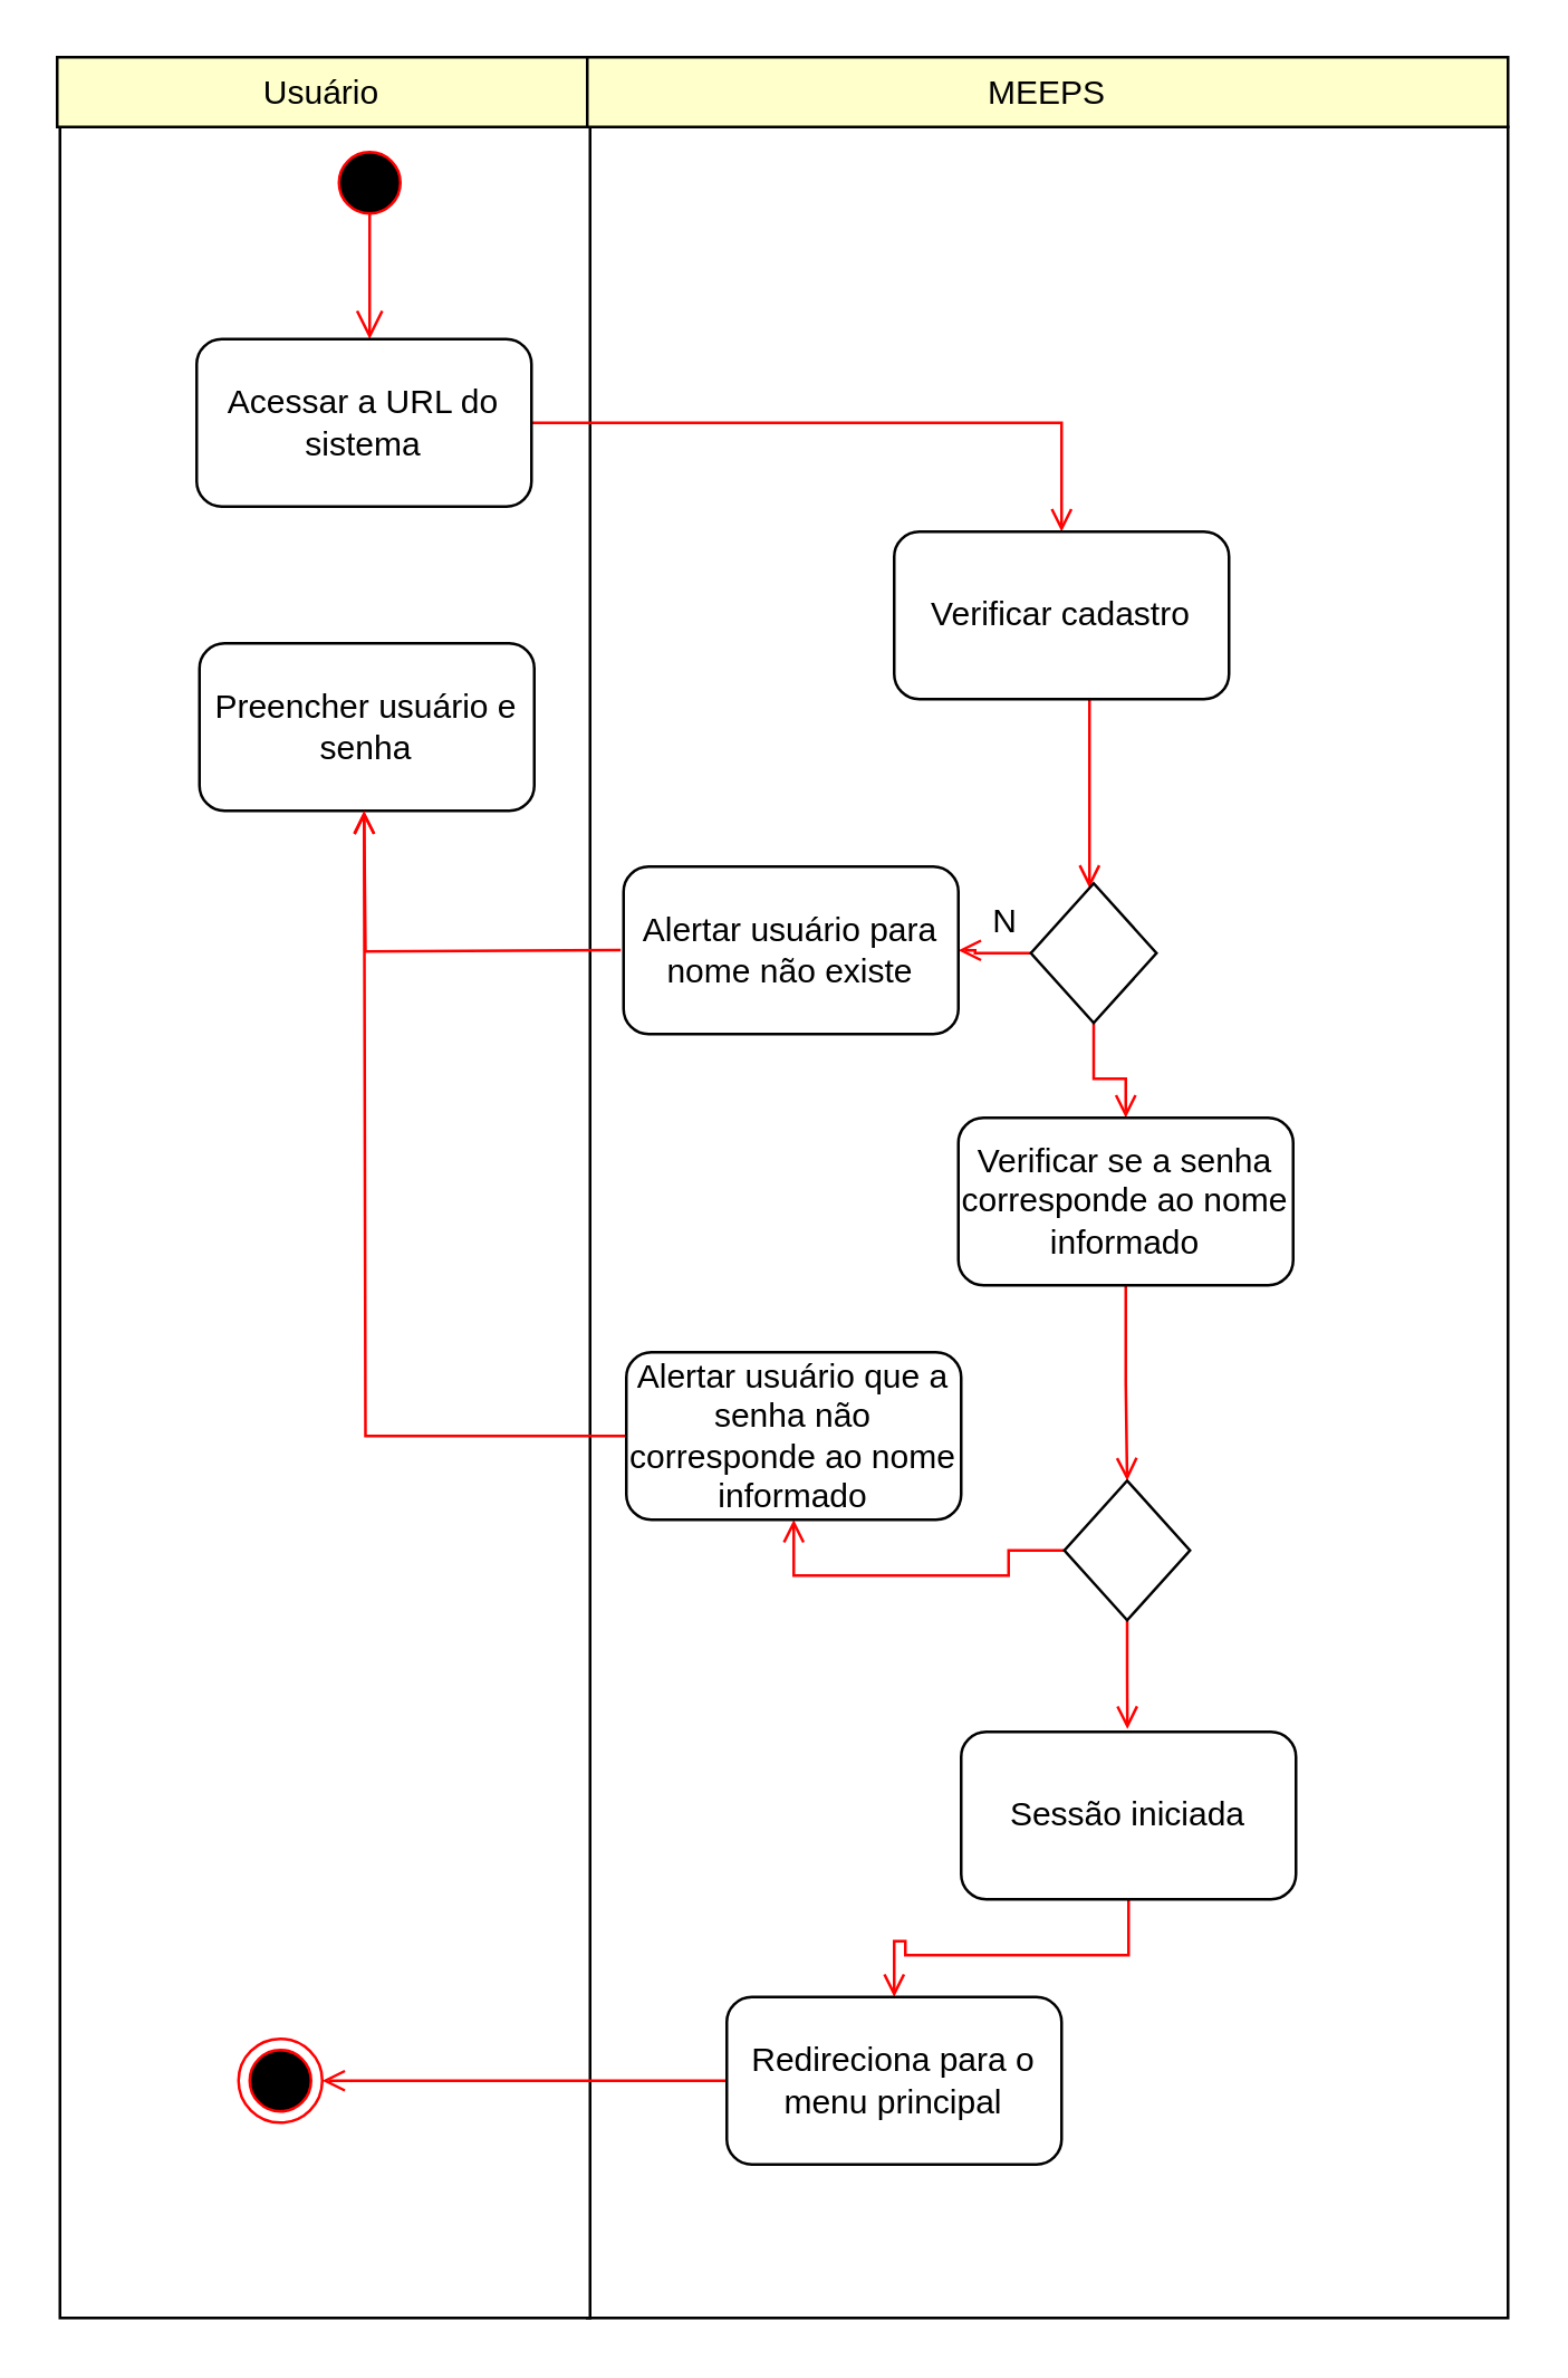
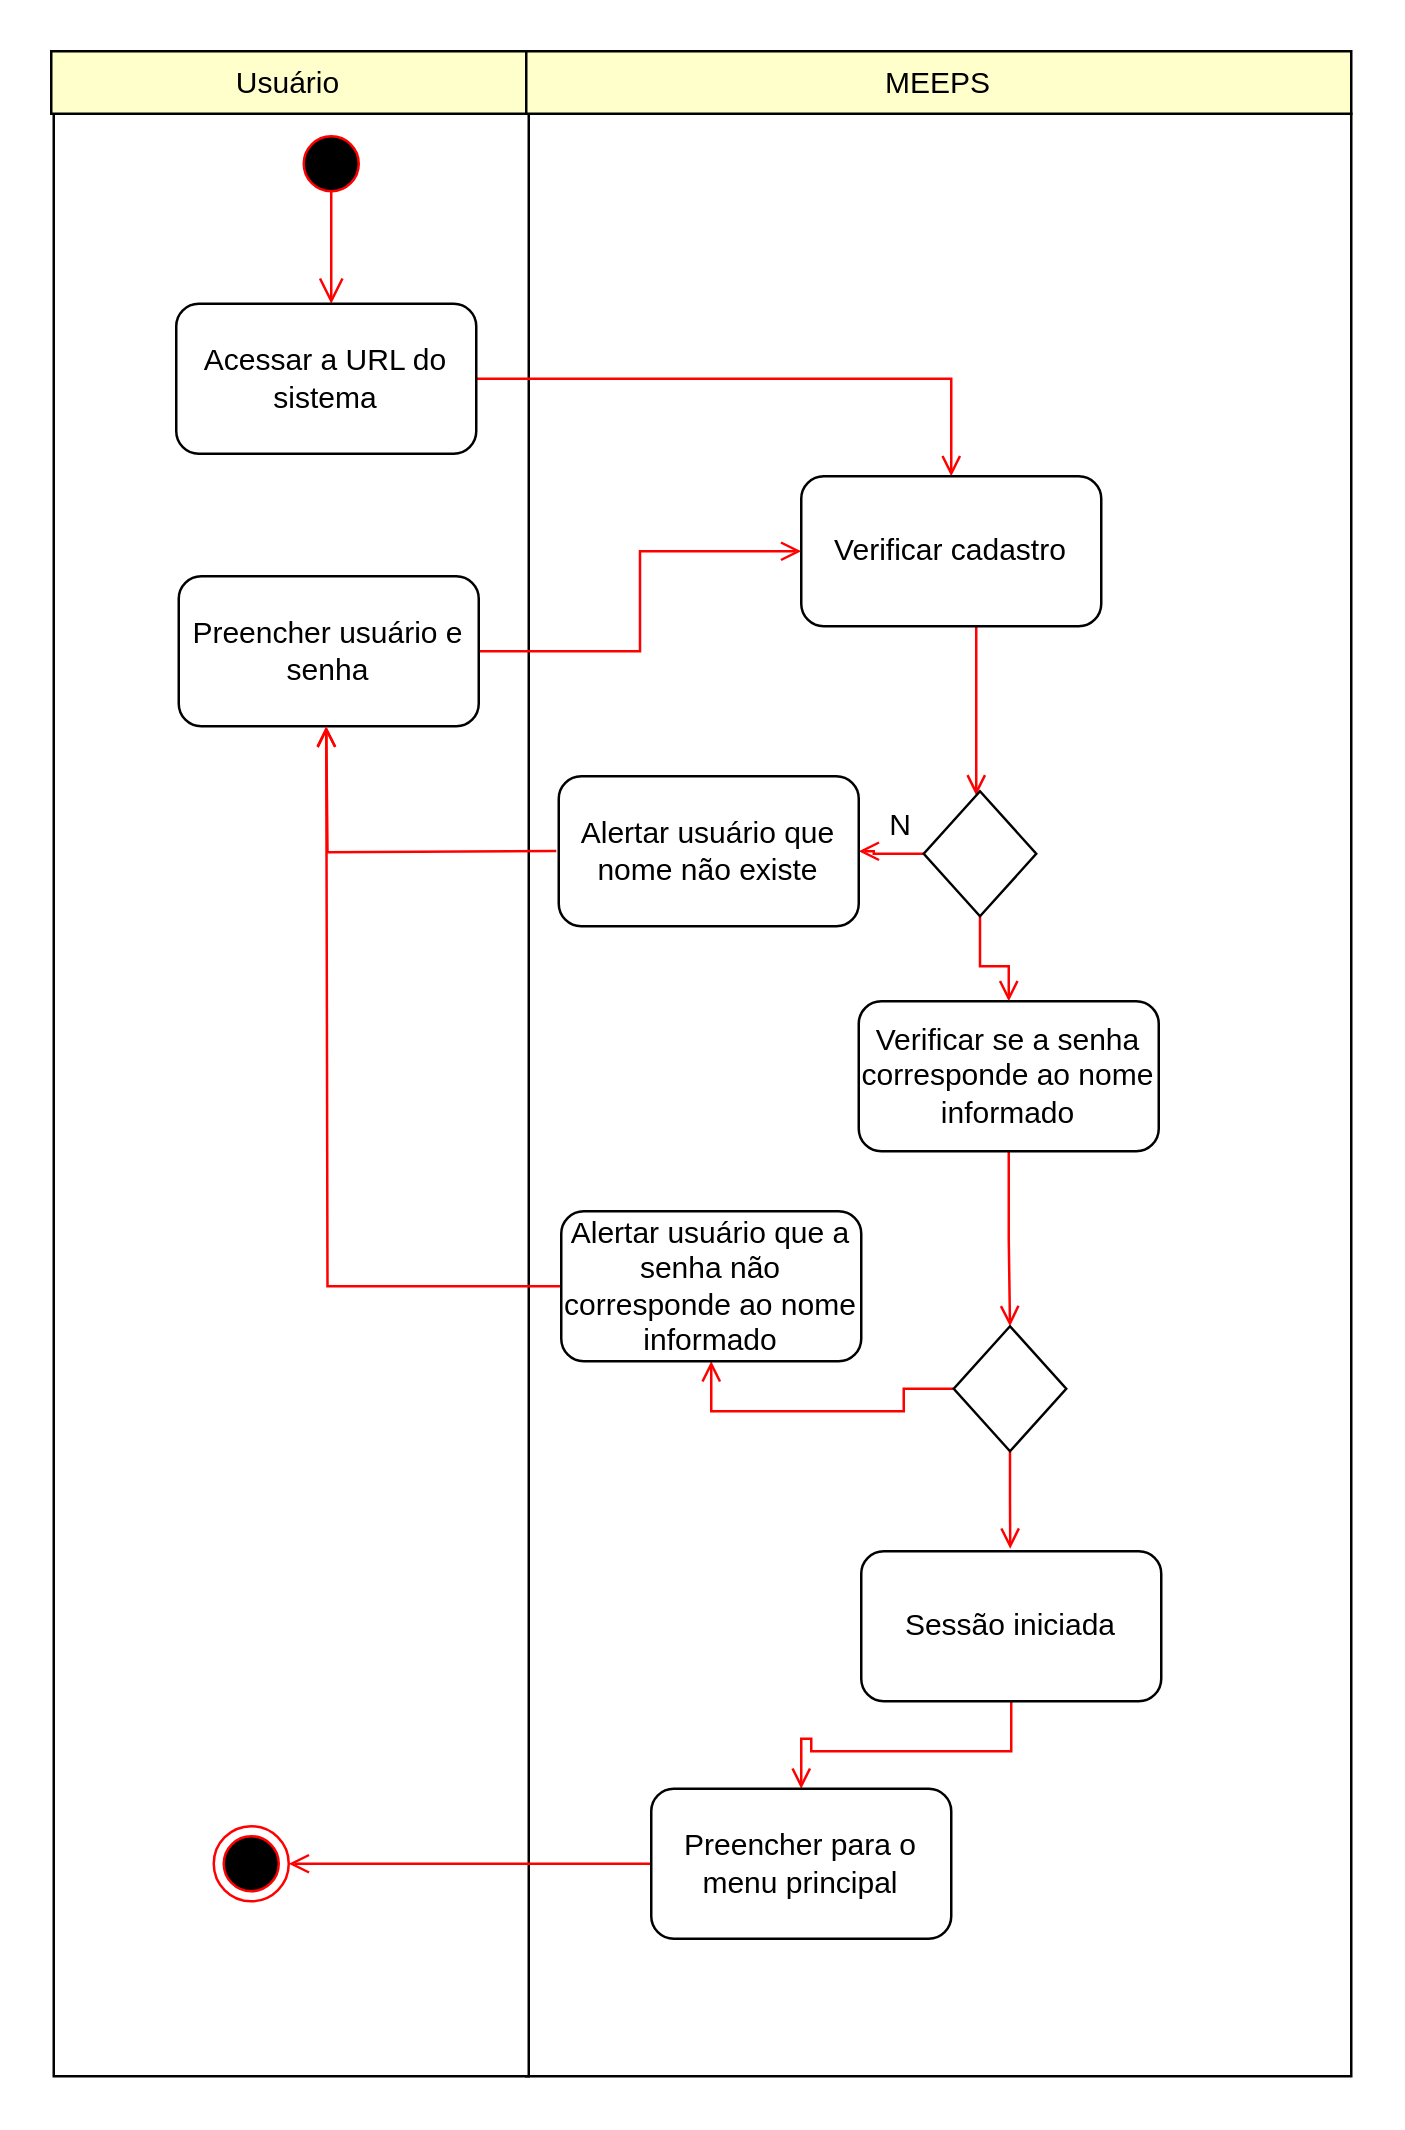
+ <mxCell id="11" style="edgeStyle=orthogonalEdgeStyle;rounded=0;orthogonalLoop=1;jettySize=auto;html=1;strokeColor=#FF0000;endArrow=open;endFill=0;" edge="1" parent="1" source="12" target="14"><mxGeometry relative="1" as="geometry" /></mxCell>
- <mxCell id="19" value="Alertar usuário para nome não existe" style="rounded=1;whiteSpace=wrap;html=1;" vertex="1" parent="1"><mxGeometry x="223" y="310" width="120" height="60" as="geometry" /></mxCell>
+ <mxCell id="19" value="Alertar usuário que nome não existe" style="rounded=1;whiteSpace=wrap;html=1;" vertex="1" parent="1"><mxGeometry x="223" y="310" width="120" height="60" as="geometry" /></mxCell>
- <mxCell id="31" value="Redireciona para o menu principal" style="rounded=1;whiteSpace=wrap;html=1;" vertex="1" parent="1"><mxGeometry x="260" y="715" width="120" height="60" as="geometry" /></mxCell>
+ <mxCell id="31" value="Preencher para o menu principal" style="rounded=1;whiteSpace=wrap;html=1;" vertex="1" parent="1"><mxGeometry x="260" y="715" width="120" height="60" as="geometry" /></mxCell>
